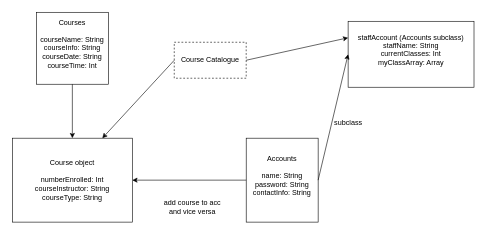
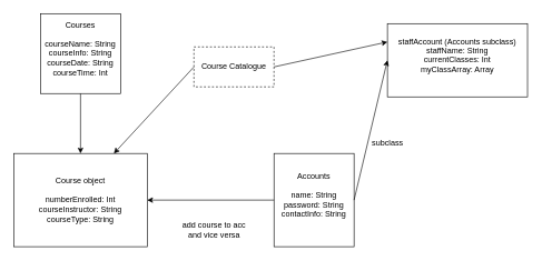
- <mxCell id="13" value="subclass" style="text;html=1;align=center;verticalAlign=middle;resizable=0;points=[];autosize=1;strokeColor=none;fillColor=none;" vertex="1" parent="1"><mxGeometry x="545" y="190" width="70" height="30" as="geometry" /></mxCell>
+ <mxCell id="13" value="subclass" style="text;html=1;align=center;verticalAlign=middle;resizable=0;points=[];autosize=1;strokeColor=none;fillColor=none;" vertex="1" parent="1"><mxGeometry x="545" y="200" width="70" height="30" as="geometry" /></mxCell>
